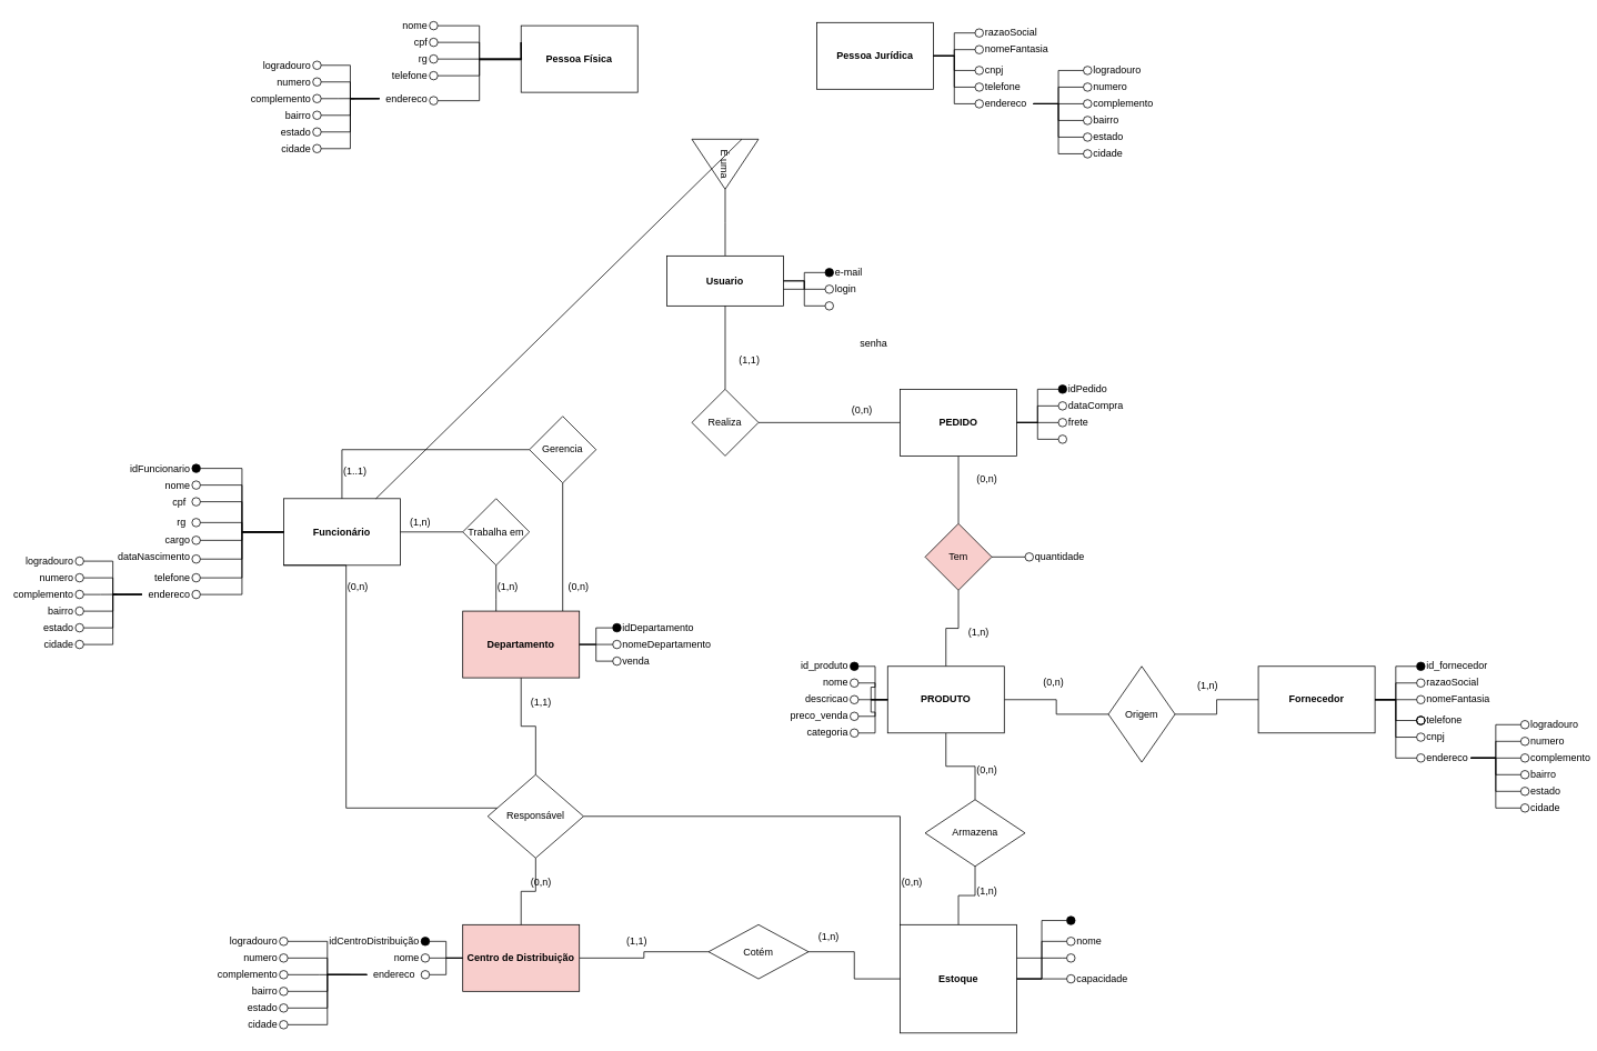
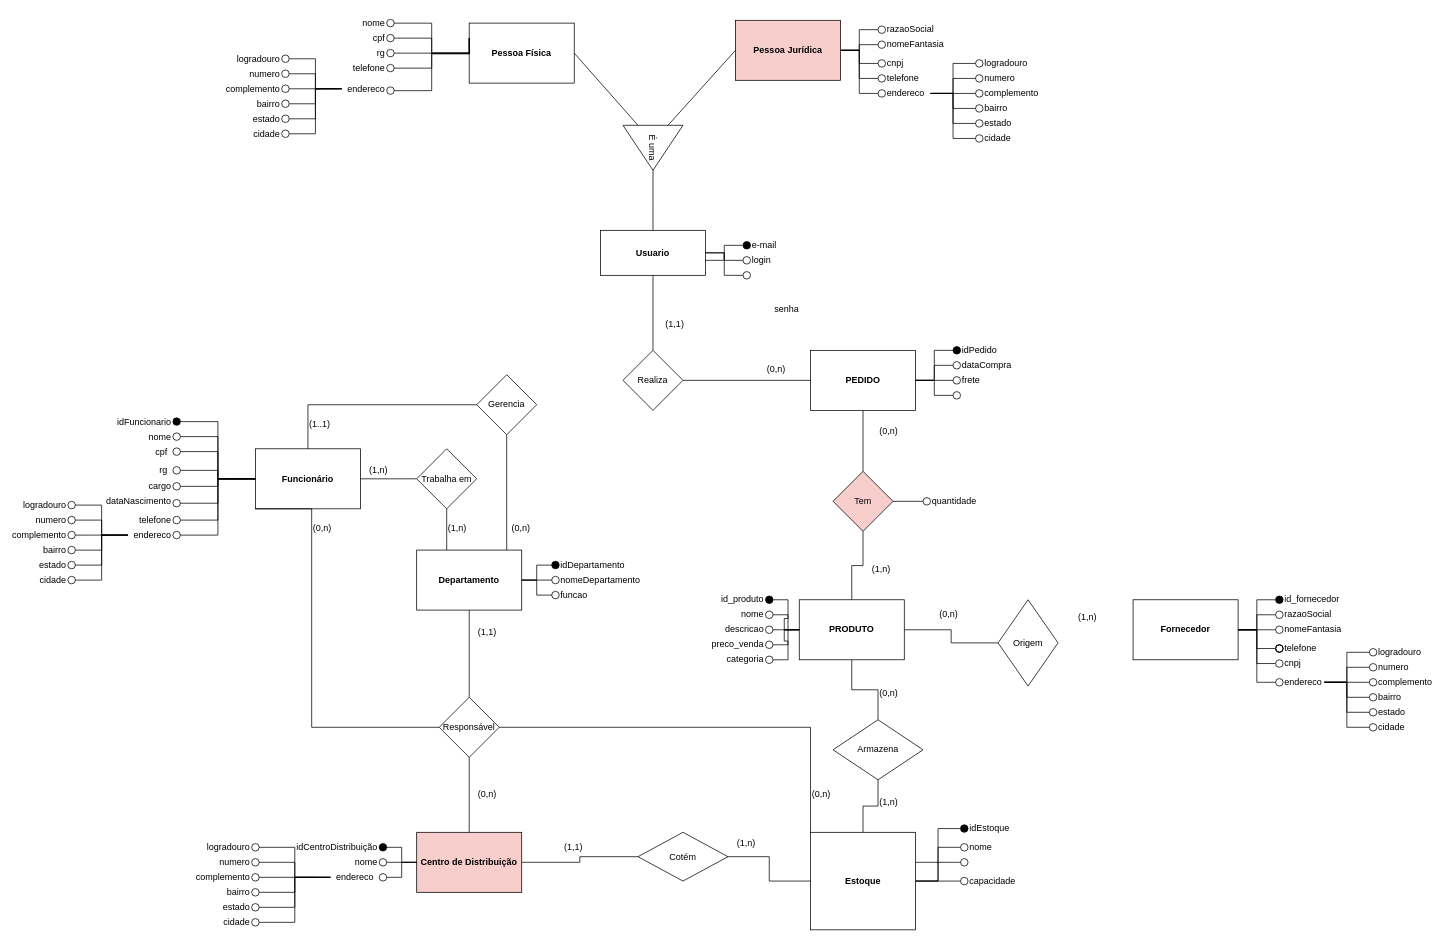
- <mxCell id="23" value="&lt;b&gt;Pessoa Jurídica&lt;/b&gt;" style="whiteSpace=wrap;html=1;align=center;" parent="1" vertex="1"><mxGeometry x="980" y="26.5" width="140" height="80" as="geometry" /></mxCell>
+ <mxCell id="23" value="&lt;b&gt;Pessoa Jurídica&lt;/b&gt;" style="whiteSpace=wrap;html=1;align=center;fillColor=#f8cecc;" parent="1" vertex="1"><mxGeometry x="980" y="26.5" width="140" height="80" as="geometry" /></mxCell>
+ <mxCell id="259" value="" style="endArrow=none;html=1;entryX=1;entryY=0.5;entryDx=0;entryDy=0;exitX=0;exitY=0.75;exitDx=0;exitDy=0;" parent="1" source="258" target="13" edge="1"><mxGeometry width="50" height="50" relative="1" as="geometry"><mxPoint x="1032.5" y="499" as="sourcePoint" /><mxPoint x="1082.5" y="449" as="targetPoint" /></mxGeometry></mxCell>
- <mxCell id="260" value="" style="endArrow=none;html=1;exitX=0;exitY=0.25;exitDx=0;exitDy=0;" parent="1" source="258" target="131" edge="1"><mxGeometry width="50" height="50" relative="1" as="geometry"><mxPoint x="1085" y="346.5" as="sourcePoint" /><mxPoint x="1135" y="296.5" as="targetPoint" /></mxGeometry></mxCell>
+ <mxCell id="260" value="" style="endArrow=none;html=1;entryX=0;entryY=0.5;entryDx=0;entryDy=0;exitX=0;exitY=0.25;exitDx=0;exitDy=0;" parent="1" source="258" target="23" edge="1"><mxGeometry width="50" height="50" relative="1" as="geometry"><mxPoint x="1085" y="346.5" as="sourcePoint" /><mxPoint x="1135" y="296.5" as="targetPoint" /></mxGeometry></mxCell>
- <mxCell id="182" value="&lt;b&gt;Departamento&lt;/b&gt;" style="whiteSpace=wrap;html=1;align=center;fillColor=#f8cecc;" parent="1" vertex="1"><mxGeometry x="555" y="732.75" width="140" height="80" as="geometry" /></mxCell>
+ <mxCell id="182" value="&lt;b&gt;Departamento&lt;/b&gt;" style="whiteSpace=wrap;html=1;align=center;" parent="1" vertex="1"><mxGeometry x="555" y="732.75" width="140" height="80" as="geometry" /></mxCell>
- <mxCell id="209" value="venda" style="text;html=1;strokeColor=none;fillColor=none;align=left;verticalAlign=middle;whiteSpace=wrap;rounded=0;" parent="1" vertex="1"><mxGeometry x="745" y="782.75" width="40" height="20" as="geometry" /></mxCell>
+ <mxCell id="209" value="funcao" style="text;html=1;strokeColor=none;fillColor=none;align=left;verticalAlign=middle;whiteSpace=wrap;rounded=0;" parent="1" vertex="1"><mxGeometry x="745" y="782.75" width="40" height="20" as="geometry" /></mxCell>
- <mxCell id="100" value="" style="edgeStyle=orthogonalEdgeStyle;rounded=0;orthogonalLoop=1;jettySize=auto;html=1;endArrow=none;endFill=0;" parent="1" source="101" target="130" edge="1"><mxGeometry relative="1" as="geometry" /></mxCell>
- <mxCell id="190" value="Responsável" style="rhombus;whiteSpace=wrap;html=1;" parent="1" vertex="1"><mxGeometry x="585" y="929" width="115" height="100" as="geometry" /></mxCell>
+ <mxCell id="190" value="Responsável" style="rhombus;whiteSpace=wrap;html=1;" parent="1" vertex="1"><mxGeometry x="585" y="929" width="80" height="80" as="geometry" /></mxCell>
+ <mxCell id="97" value="idEstoque" style="text;html=1;strokeColor=none;fillColor=none;align=left;verticalAlign=middle;whiteSpace=wrap;rounded=0;" parent="1" vertex="1"><mxGeometry x="1290" y="1094" width="40" height="20" as="geometry" /></mxCell>
